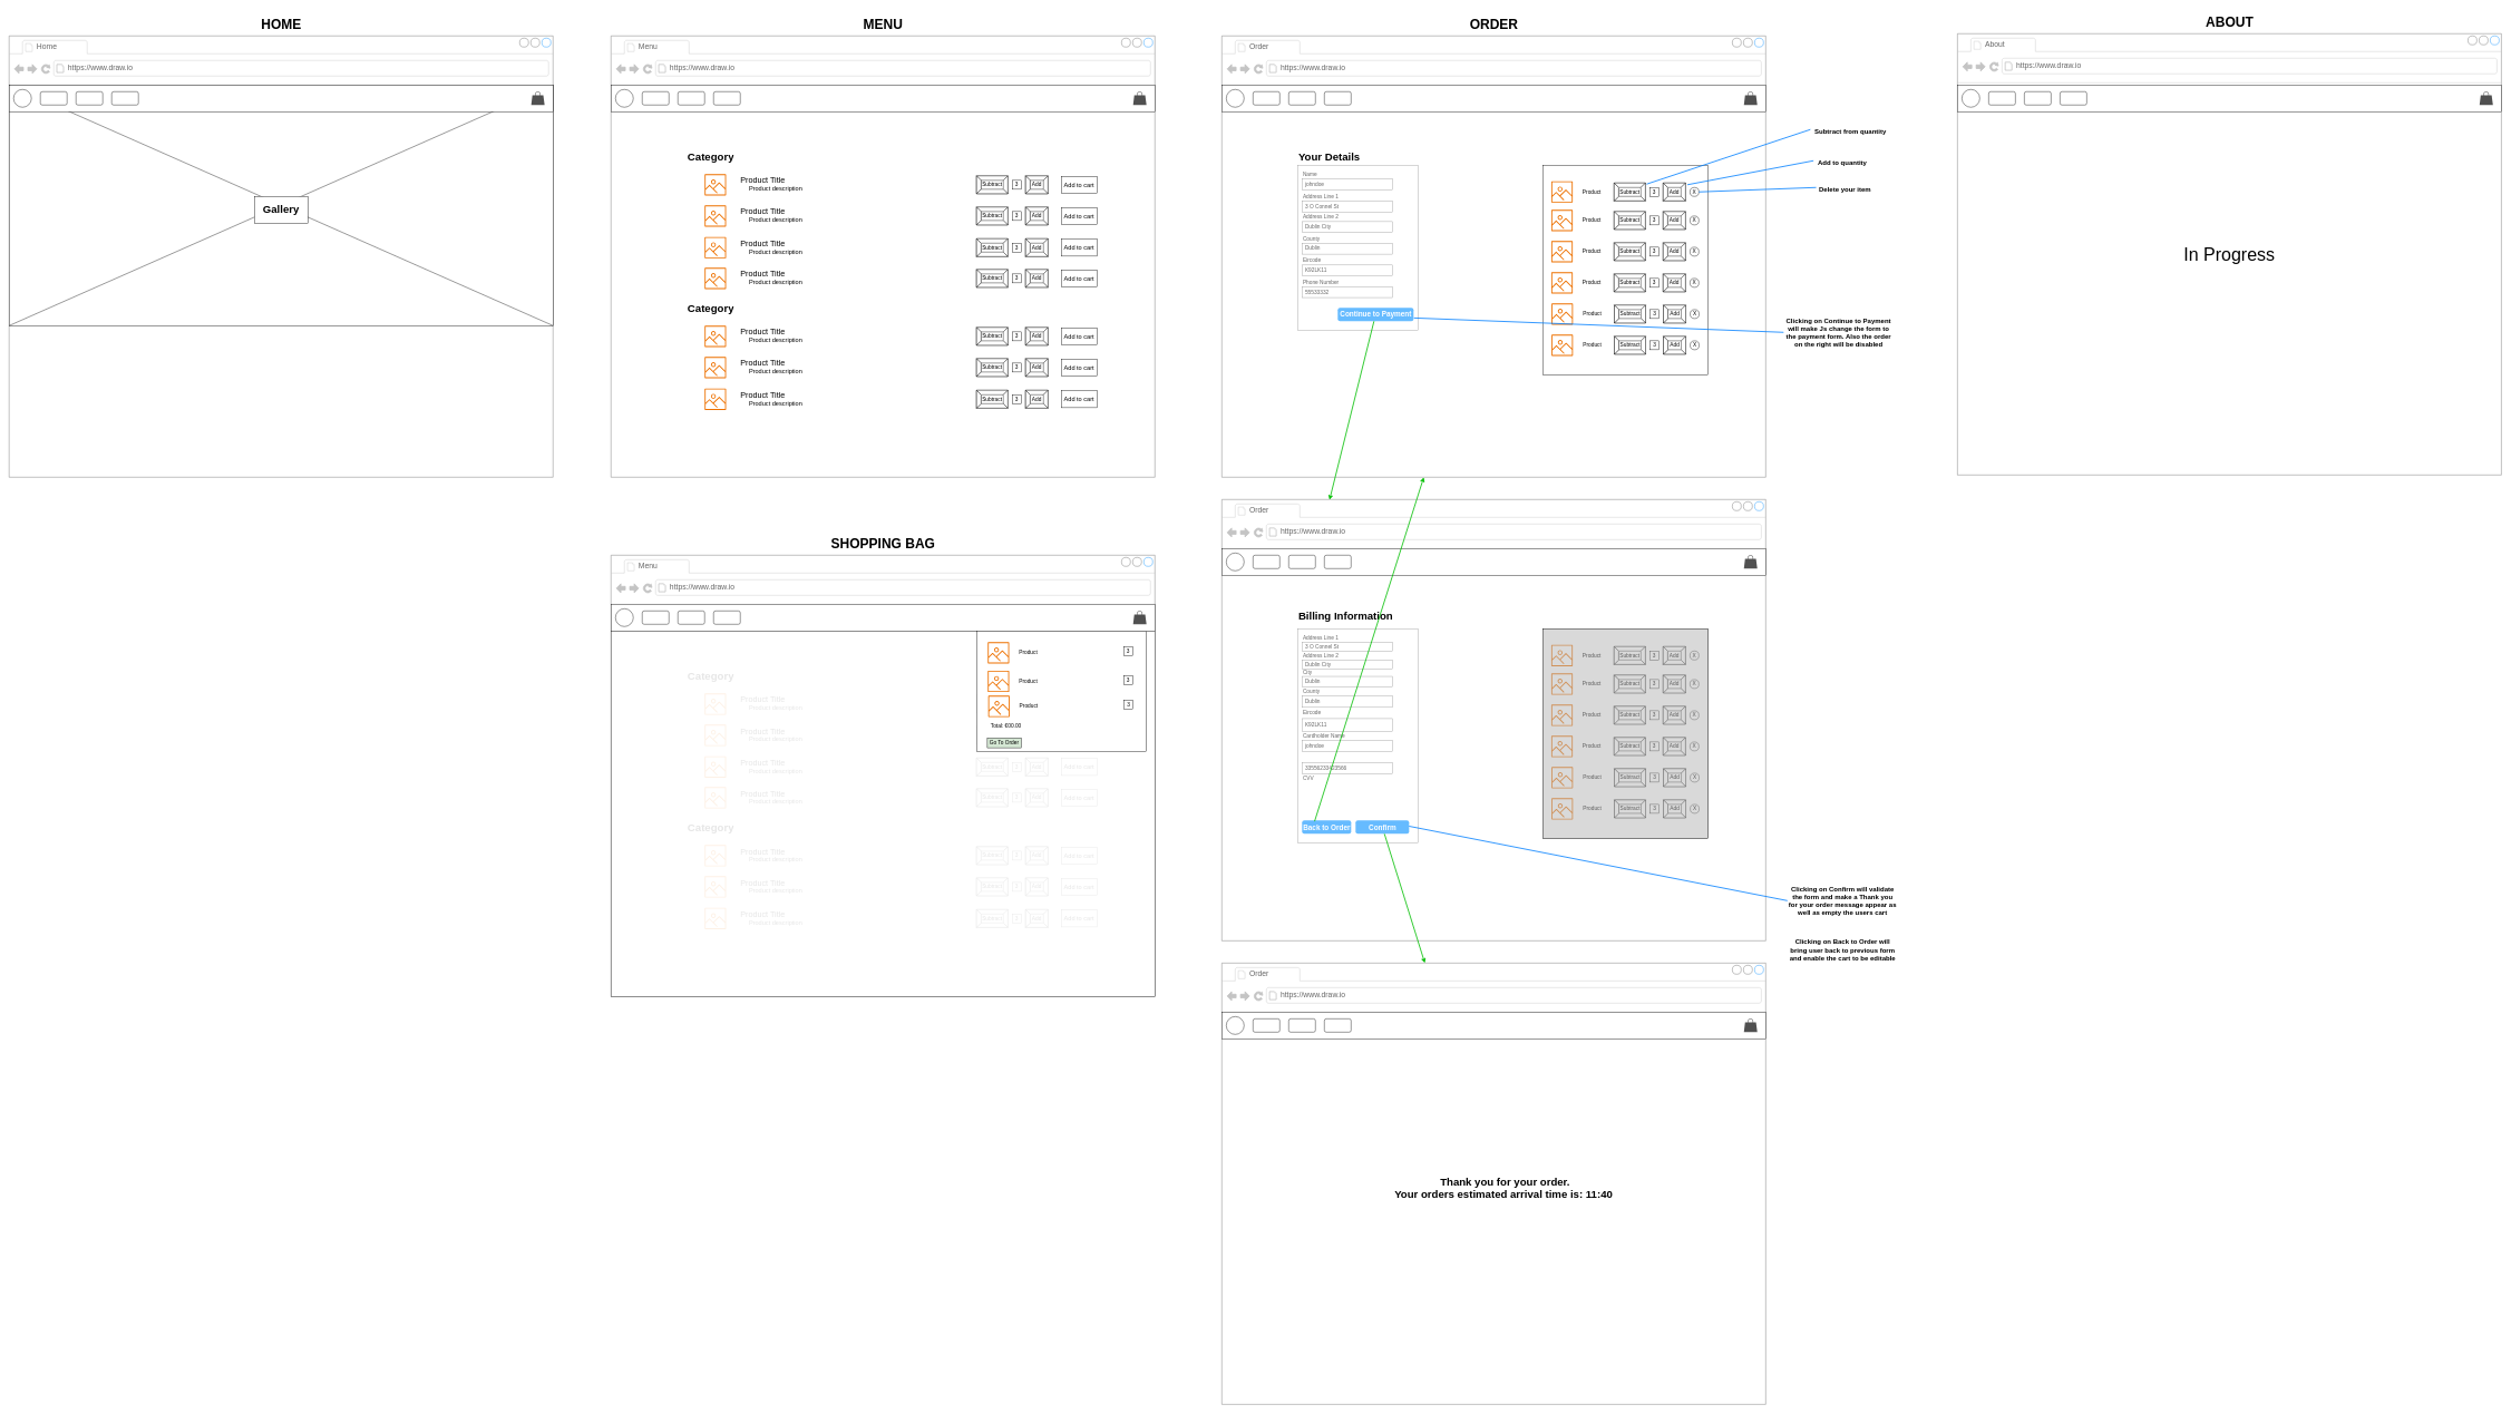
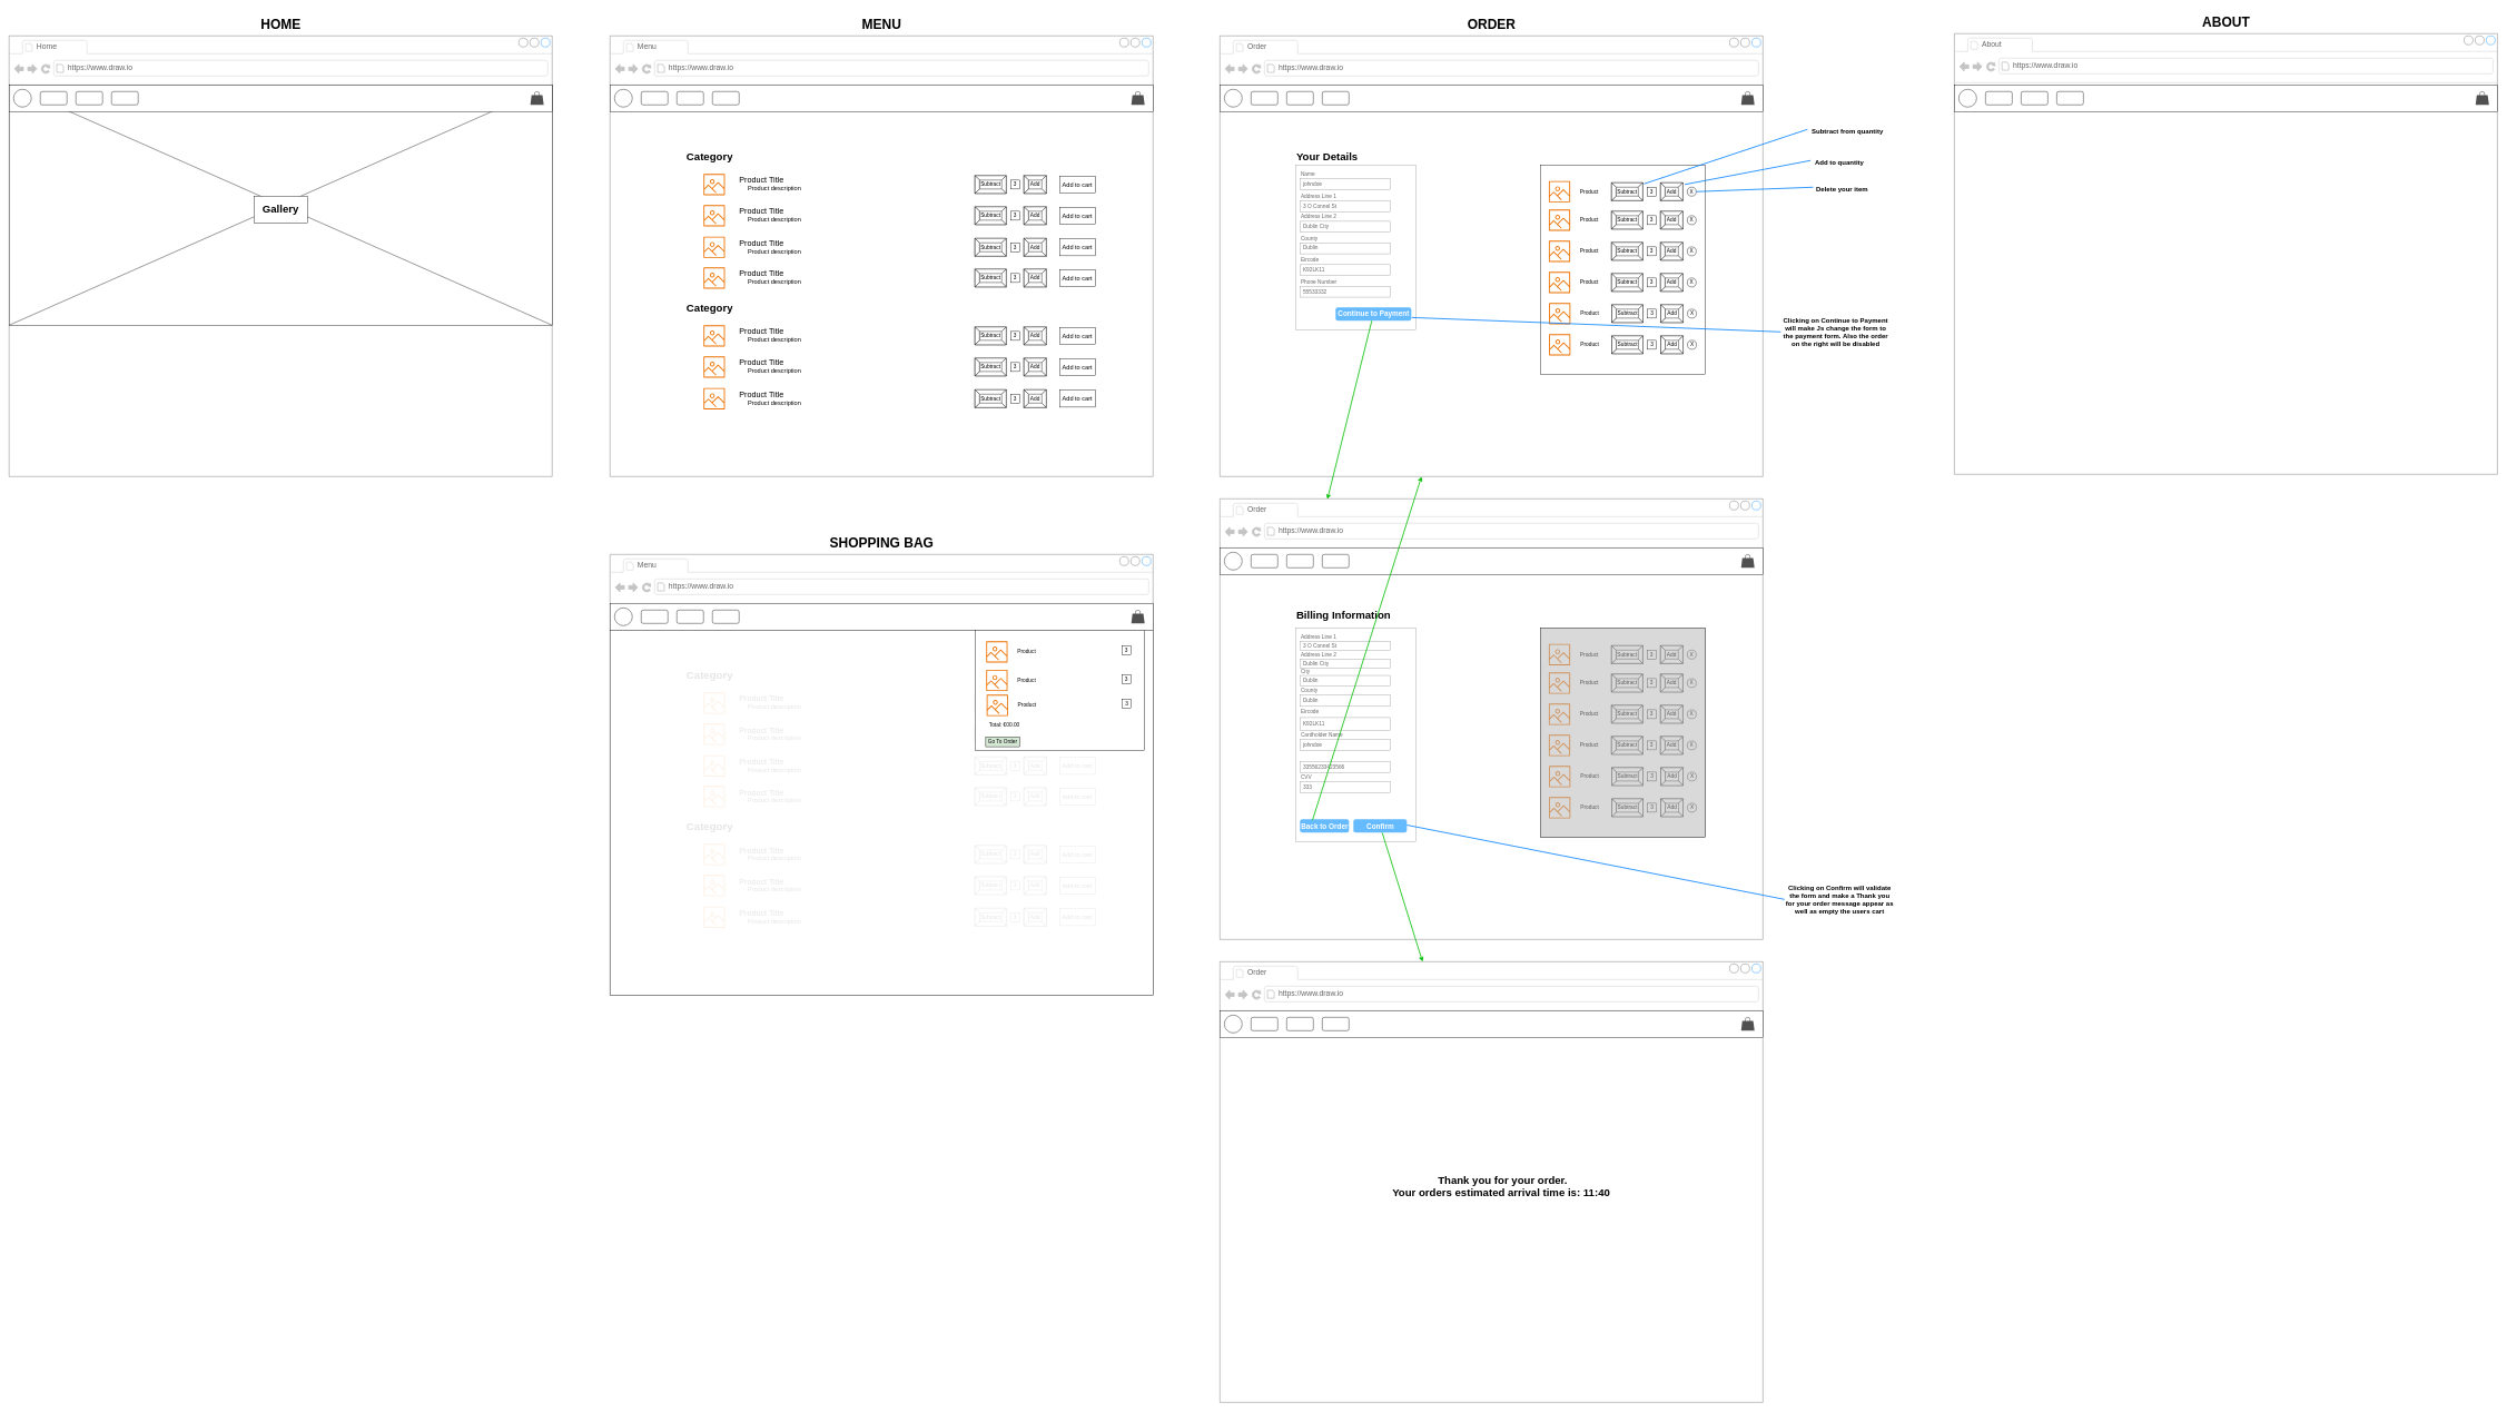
- <mxCell id="146" value="In Progress" style="text;html=1;align=center;verticalAlign=middle;whiteSpace=wrap;rounded=0;fontSize=40;" parent="137" vertex="1"><mxGeometry x="460" y="460" width="300" height="70" as="geometry" /></mxCell>
+ <mxCell id="167" value="333" style="strokeWidth=1;shadow=0;dashed=0;align=center;html=1;shape=mxgraph.mockup.forms.rrect;rSize=0;strokeColor=#999999;fontColor=#666666;align=left;spacingLeft=5;resizeWidth=1;" parent="150" vertex="1"><mxGeometry x="10" y="345" width="202.5" height="25" as="geometry" /></mxCell>
- <mxCell id="224" value="Clicking on Back to Order will bring user back to previous form and enable the cart to be editable" style="text;html=1;align=center;verticalAlign=middle;whiteSpace=wrap;rounded=0;fontSize=15;fontStyle=1" parent="1" vertex="1"><mxGeometry x="4008.5" y="2090" width="247" height="80" as="geometry" /></mxCell>
